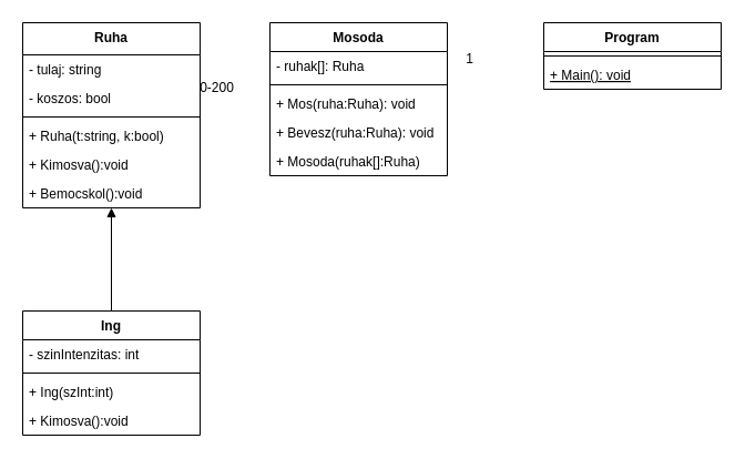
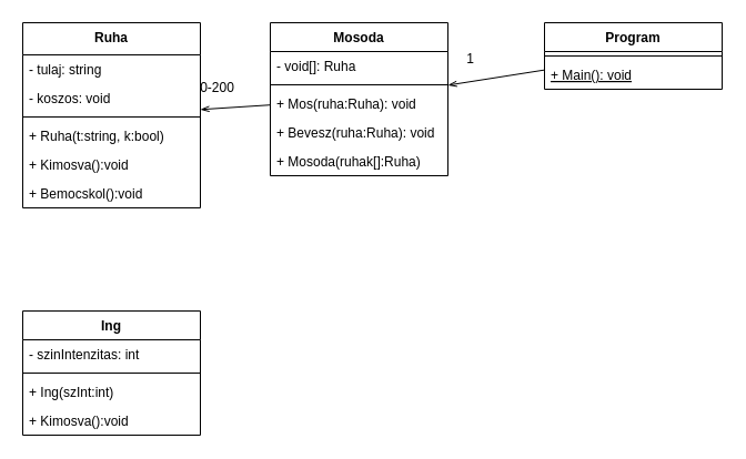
- <mxCell id="16" value="- ruhak[]: Ruha&#10;" style="text;strokeColor=none;fillColor=none;align=left;verticalAlign=top;spacingLeft=4;spacingRight=4;overflow=hidden;rotatable=0;points=[[0,0.5],[1,0.5]];portConstraint=eastwest;" vertex="1" parent="15"><mxGeometry y="26" width="160" height="26" as="geometry" /></mxCell>
+ <mxCell id="16" value="- void[]: Ruha&#10;" style="text;strokeColor=none;fillColor=none;align=left;verticalAlign=top;spacingLeft=4;spacingRight=4;overflow=hidden;rotatable=0;points=[[0,0.5],[1,0.5]];portConstraint=eastwest;" vertex="1" parent="15"><mxGeometry y="26" width="160" height="26" as="geometry" /></mxCell>
+ <mxCell id="25" value="" style="endArrow=none;html=1;startArrow=openThin;startFill=0;endFill=0;strokeWidth=1;endSize=17;" edge="1" parent="1" source="15" target="22"><mxGeometry width="50" height="50" relative="1" as="geometry"><mxPoint x="190" y="73.962" as="sourcePoint" /><mxPoint x="253" y="73.538" as="targetPoint" /></mxGeometry></mxCell>
- <mxCell id="4" value="- koszos: bool" style="text;strokeColor=none;fillColor=none;align=left;verticalAlign=top;spacingLeft=4;spacingRight=4;overflow=hidden;rotatable=0;points=[[0,0.5],[1,0.5]];portConstraint=eastwest;" vertex="1" parent="2"><mxGeometry y="55" width="160" height="26" as="geometry" /></mxCell>
+ <mxCell id="4" value="- koszos: void" style="text;strokeColor=none;fillColor=none;align=left;verticalAlign=top;spacingLeft=4;spacingRight=4;overflow=hidden;rotatable=0;points=[[0,0.5],[1,0.5]];portConstraint=eastwest;" vertex="1" parent="2"><mxGeometry y="55" width="160" height="26" as="geometry" /></mxCell>
+ <mxCell id="21" value="" style="endArrow=none;html=1;startArrow=openThin;startFill=0;endFill=0;strokeWidth=1;endSize=17;" edge="1" parent="1" source="2" target="15"><mxGeometry width="50" height="50" relative="1" as="geometry"><mxPoint x="-50" y="320" as="sourcePoint" /><mxPoint x="0" y="270" as="targetPoint" /></mxGeometry></mxCell>
- <mxCell id="14" value="" style="endArrow=block;html=1;endFill=1;" edge="1" parent="1" source="9" target="2"><mxGeometry width="50" height="50" relative="1" as="geometry"><mxPoint x="20" y="410" as="sourcePoint" /><mxPoint x="70" y="360" as="targetPoint" /></mxGeometry></mxCell>
